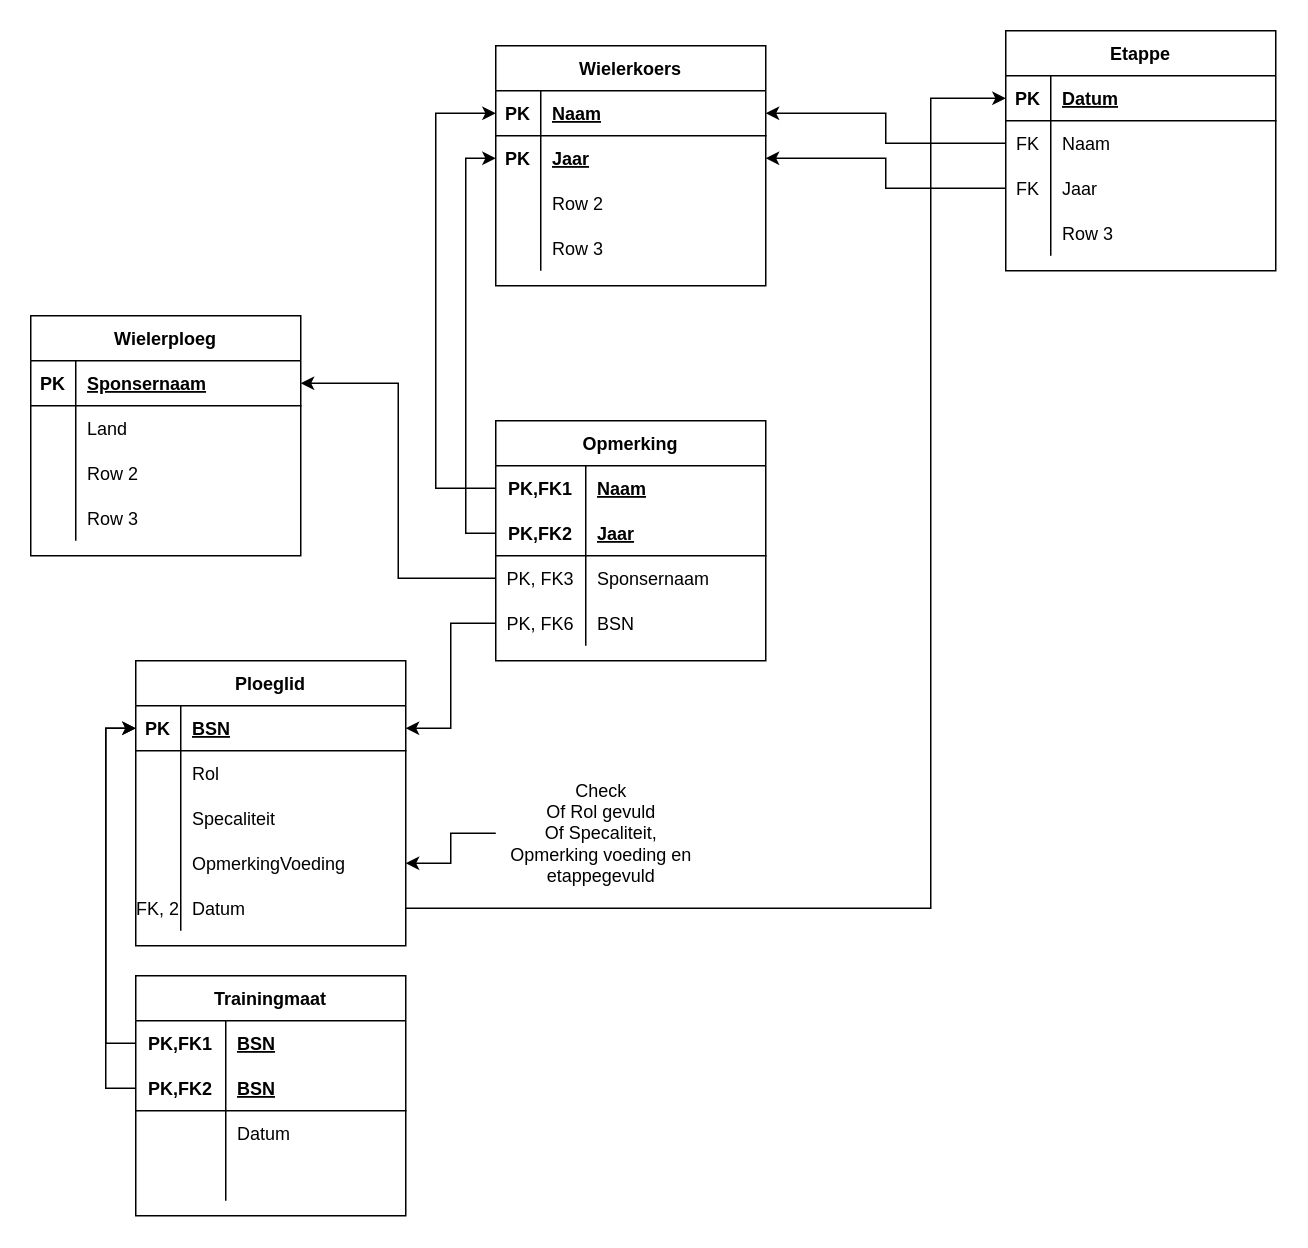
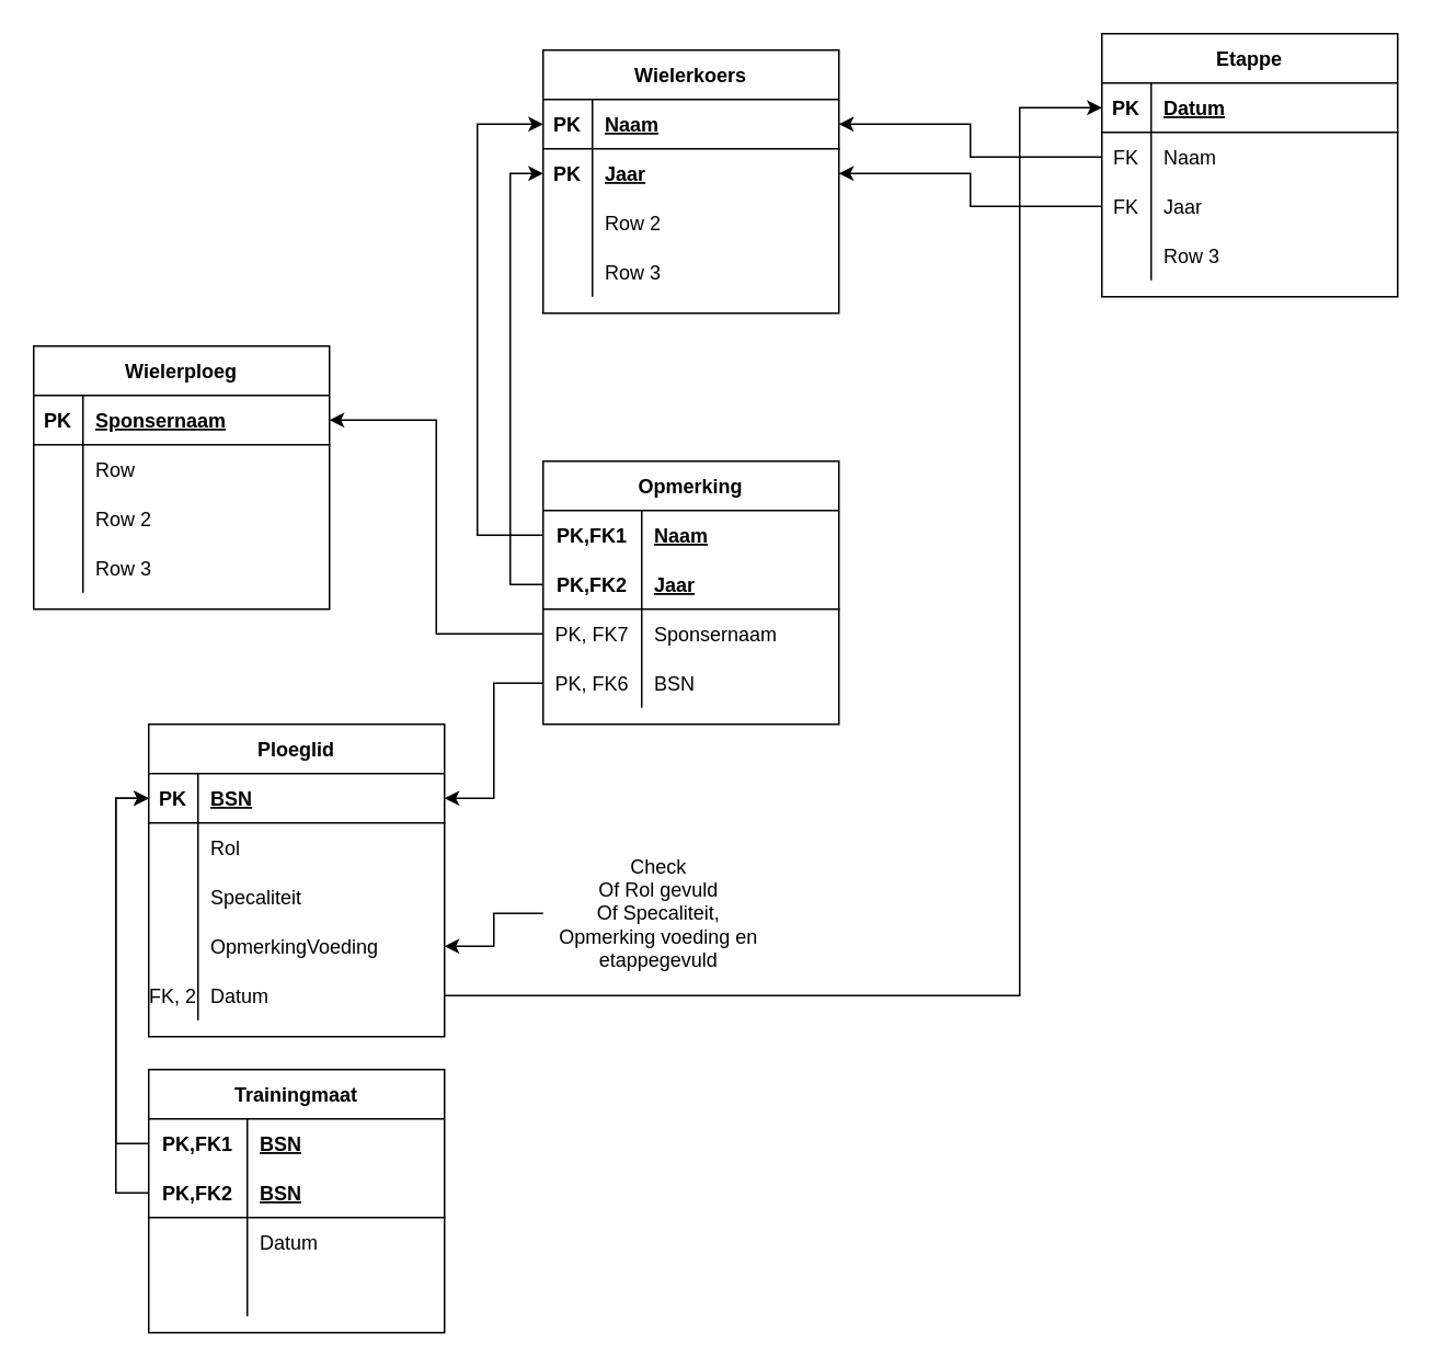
- <mxCell id="8" value="Land" style="shape=partialRectangle;connectable=0;fillColor=none;top=0;left=0;bottom=0;right=0;align=left;spacingLeft=6;overflow=hidden;" parent="6" vertex="1"><mxGeometry x="30" width="150" height="30" as="geometry"><mxRectangle width="150" height="30" as="alternateBounds" /></mxGeometry></mxCell>
+ <mxCell id="8" value="Row" style="shape=partialRectangle;connectable=0;fillColor=none;top=0;left=0;bottom=0;right=0;align=left;spacingLeft=6;overflow=hidden;" parent="6" vertex="1"><mxGeometry x="30" width="150" height="30" as="geometry"><mxRectangle width="150" height="30" as="alternateBounds" /></mxGeometry></mxCell>
- <mxCell id="67" value="PK, FK3" style="shape=partialRectangle;connectable=0;fillColor=none;top=0;left=0;bottom=0;right=0;editable=1;overflow=hidden;" parent="66" vertex="1"><mxGeometry width="60" height="30" as="geometry"><mxRectangle width="60" height="30" as="alternateBounds" /></mxGeometry></mxCell>
+ <mxCell id="67" value="PK, FK7" style="shape=partialRectangle;connectable=0;fillColor=none;top=0;left=0;bottom=0;right=0;editable=1;overflow=hidden;" parent="66" vertex="1"><mxGeometry width="60" height="30" as="geometry"><mxRectangle width="60" height="30" as="alternateBounds" /></mxGeometry></mxCell>
